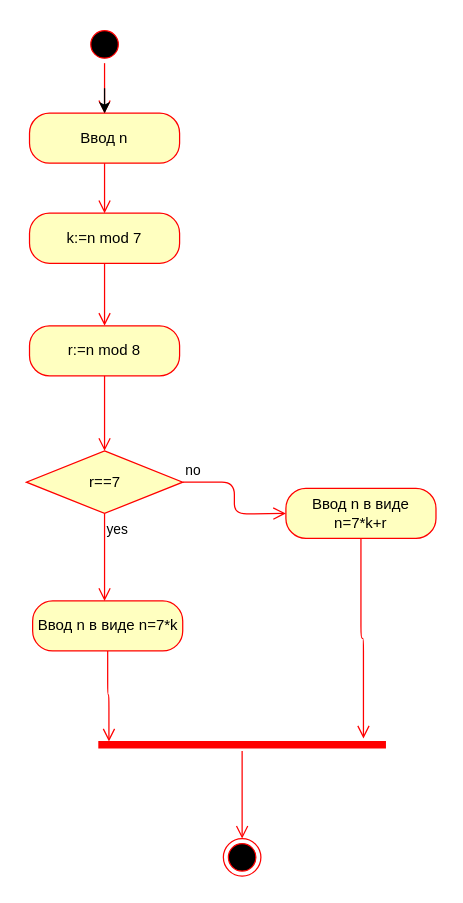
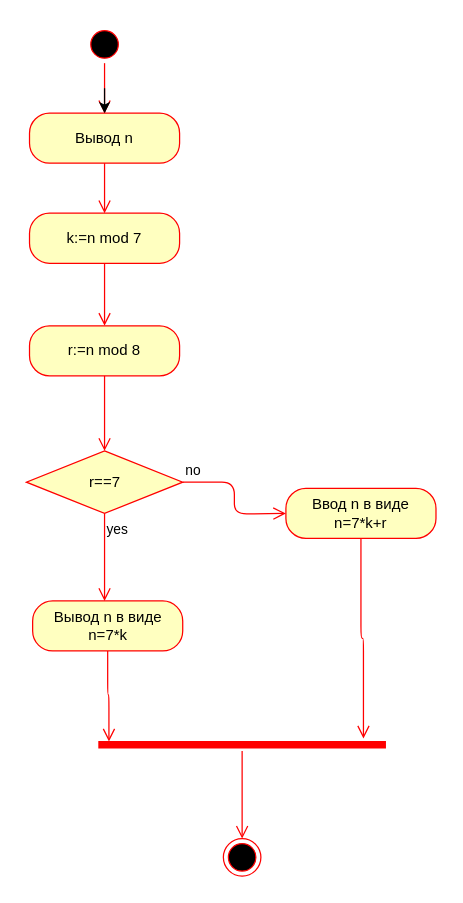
- <mxCell id="6" value="Ввод n" style="rounded=1;whiteSpace=wrap;html=1;arcSize=40;fontColor=#000000;fillColor=#ffffc0;strokeColor=#ff0000;" parent="1" vertex="1"><mxGeometry x="23" y="90" width="120" height="40" as="geometry" /></mxCell>
+ <mxCell id="6" value="Вывод n" style="rounded=1;whiteSpace=wrap;html=1;arcSize=40;fontColor=#000000;fillColor=#ffffc0;strokeColor=#ff0000;" parent="1" vertex="1"><mxGeometry x="23" y="90" width="120" height="40" as="geometry" /></mxCell>
- <mxCell id="17" value="Ввод n в виде n=7*k" style="rounded=1;whiteSpace=wrap;html=1;arcSize=40;fontColor=#000000;fillColor=#ffffc0;strokeColor=#ff0000;" vertex="1" parent="1"><mxGeometry x="25.5" y="480" width="120" height="40" as="geometry" /></mxCell>
+ <mxCell id="17" value="Вывод n в виде n=7*k" style="rounded=1;whiteSpace=wrap;html=1;arcSize=40;fontColor=#000000;fillColor=#ffffc0;strokeColor=#ff0000;" vertex="1" parent="1"><mxGeometry x="25.5" y="480" width="120" height="40" as="geometry" /></mxCell>
